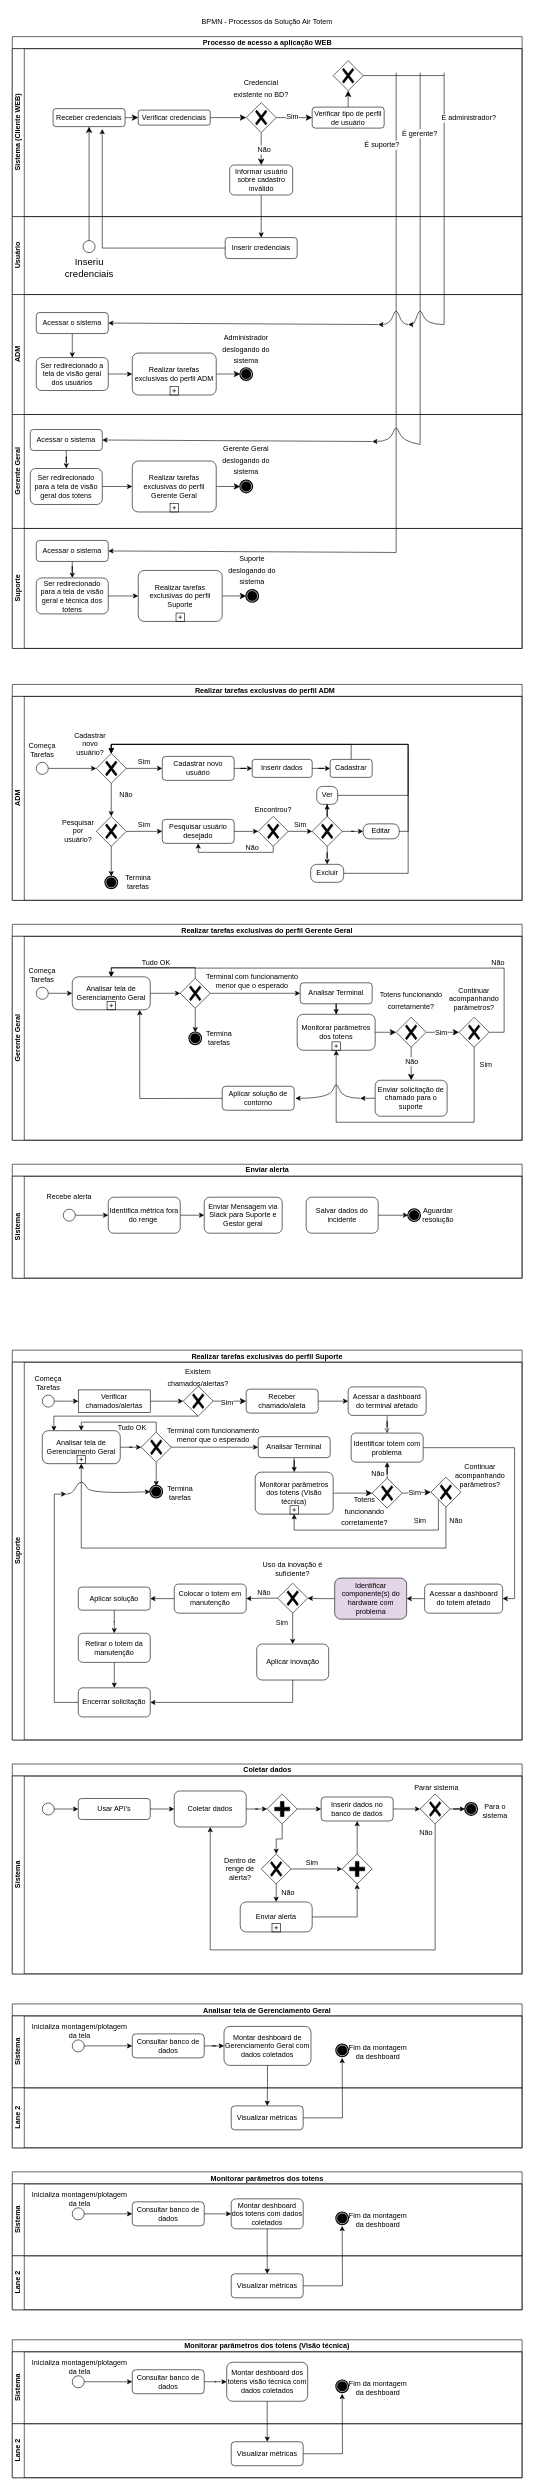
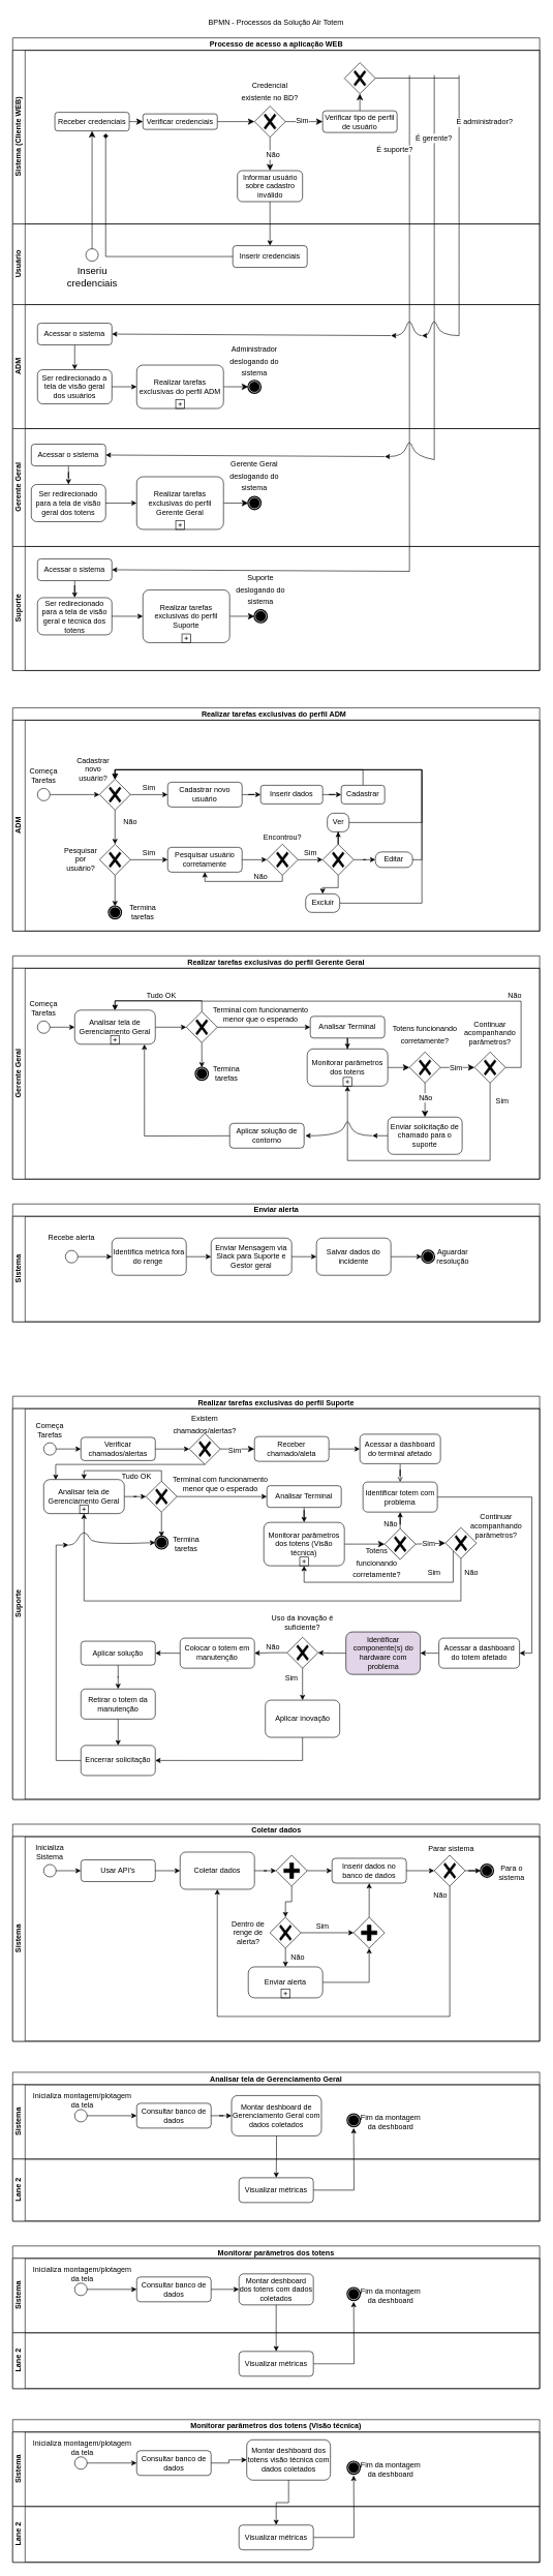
- <mxCell id="63" style="edgeStyle=orthogonalEdgeStyle;rounded=0;orthogonalLoop=1;jettySize=auto;html=1;entryX=0.683;entryY=1.133;entryDx=0;entryDy=0;entryPerimeter=0;" parent="2" source="28" target="5" edge="1"><mxGeometry relative="1" as="geometry" /></mxCell>
+ <mxCell id="63" style="edgeStyle=orthogonalEdgeStyle;rounded=0;orthogonalLoop=1;jettySize=auto;html=1;entryX=0.683;entryY=1.133;entryDx=0;entryDy=0;entryPerimeter=0;endArrow=diamond;" parent="2" source="28" target="5" edge="1"><mxGeometry relative="1" as="geometry" /></mxCell>
- <mxCell id="87" value="Pesquisar usuário desejado" style="rounded=1;whiteSpace=wrap;html=1;" parent="67" vertex="1"><mxGeometry x="250" y="205" width="120" height="40" as="geometry" /></mxCell>
+ <mxCell id="87" value="Pesquisar usuário corretamente" style="rounded=1;whiteSpace=wrap;html=1;" parent="67" vertex="1"><mxGeometry x="250" y="205" width="120" height="40" as="geometry" /></mxCell>
- <mxCell id="98" value="Excluir" style="points=[[0.25,0,0],[0.5,0,0],[0.75,0,0],[1,0.25,0],[1,0.5,0],[1,0.75,0],[0.75,1,0],[0.5,1,0],[0.25,1,0],[0,0.75,0],[0,0.5,0],[0,0.25,0]];shape=mxgraph.bpmn.task;whiteSpace=wrap;rectStyle=rounded;size=10;html=1;container=1;expand=0;collapsible=0;taskMarker=abstract;" parent="67" vertex="1"><mxGeometry x="497.5" y="280" width="55" height="30" as="geometry" /></mxCell>
+ <mxCell id="98" value="Excluir" style="points=[[0.25,0,0],[0.5,0,0],[0.75,0,0],[1,0.25,0],[1,0.5,0],[1,0.75,0],[0.75,1,0],[0.5,1,0],[0.25,1,0],[0,0.75,0],[0,0.5,0],[0,0.25,0]];shape=mxgraph.bpmn.task;whiteSpace=wrap;rectStyle=rounded;size=10;html=1;container=1;expand=0;collapsible=0;taskMarker=abstract;" parent="67" vertex="1"><mxGeometry x="472.5" y="280" width="55" height="30" as="geometry" /></mxCell>
+ <mxCell id="218" style="edgeStyle=orthogonalEdgeStyle;rounded=0;orthogonalLoop=1;jettySize=auto;html=1;" parent="211" source="215" target="217" edge="1"><mxGeometry relative="1" as="geometry"><mxPoint x="490" y="65" as="targetPoint" /></mxGeometry></mxCell>
- <mxCell id="150" value="Verificar chamados/alertas" style="whiteSpace=wrap;html=1;rounded=0;" parent="145" vertex="1"><mxGeometry x="110" y="46.25" width="120" height="37.5" as="geometry" /></mxCell>
+ <mxCell id="150" value="Verificar chamados/alertas" style="rounded=1;whiteSpace=wrap;html=1;" parent="145" vertex="1"><mxGeometry x="110" y="46.25" width="120" height="37.5" as="geometry" /></mxCell>
+ <mxCell id="226" value="Inicializa Sistema" style="text;html=1;align=center;verticalAlign=middle;whiteSpace=wrap;rounded=0;" parent="224" vertex="1"><mxGeometry x="30" y="10" width="60" height="30" as="geometry" /></mxCell>
- <mxCell id="288" value="Montar deshboard dos totens visão técnica com dados coletados" style="rounded=1;whiteSpace=wrap;html=1;" parent="283" vertex="1"><mxGeometry x="357.5" y="17.5" width="135" height="65" as="geometry" /></mxCell>
+ <mxCell id="288" value="Montar deshboard dos totens visão técnica com dados coletados" style="rounded=1;whiteSpace=wrap;html=1;" parent="283" vertex="1"><mxGeometry x="377.5" y="12.5" width="135" height="65" as="geometry" /></mxCell>
